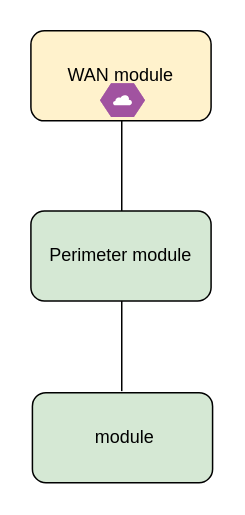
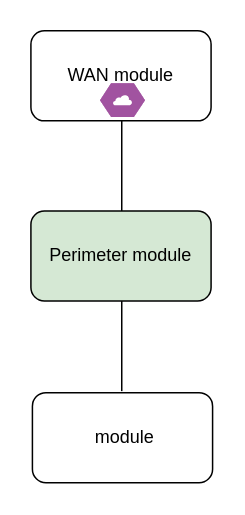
- <mxCell id="2" value="WAN module" style="rounded=1;whiteSpace=wrap;html=1;fillColor=#fff2cc;" vertex="1" parent="1"><mxGeometry x="20" y="20" width="120" height="60" as="geometry" /></mxCell>
+ <mxCell id="2" value="WAN module" style="rounded=1;whiteSpace=wrap;html=1;" vertex="1" parent="1"><mxGeometry x="20" y="20" width="120" height="60" as="geometry" /></mxCell>
- <mxCell id="6" value="&amp;nbsp;module" style="rounded=1;whiteSpace=wrap;html=1;fillColor=#d5e8d4;" vertex="1" parent="1"><mxGeometry x="21" y="261" width="120" height="60" as="geometry" /></mxCell>
+ <mxCell id="6" value="&amp;nbsp;module" style="rounded=1;whiteSpace=wrap;html=1;" vertex="1" parent="1"><mxGeometry x="21" y="261" width="120" height="60" as="geometry" /></mxCell>
